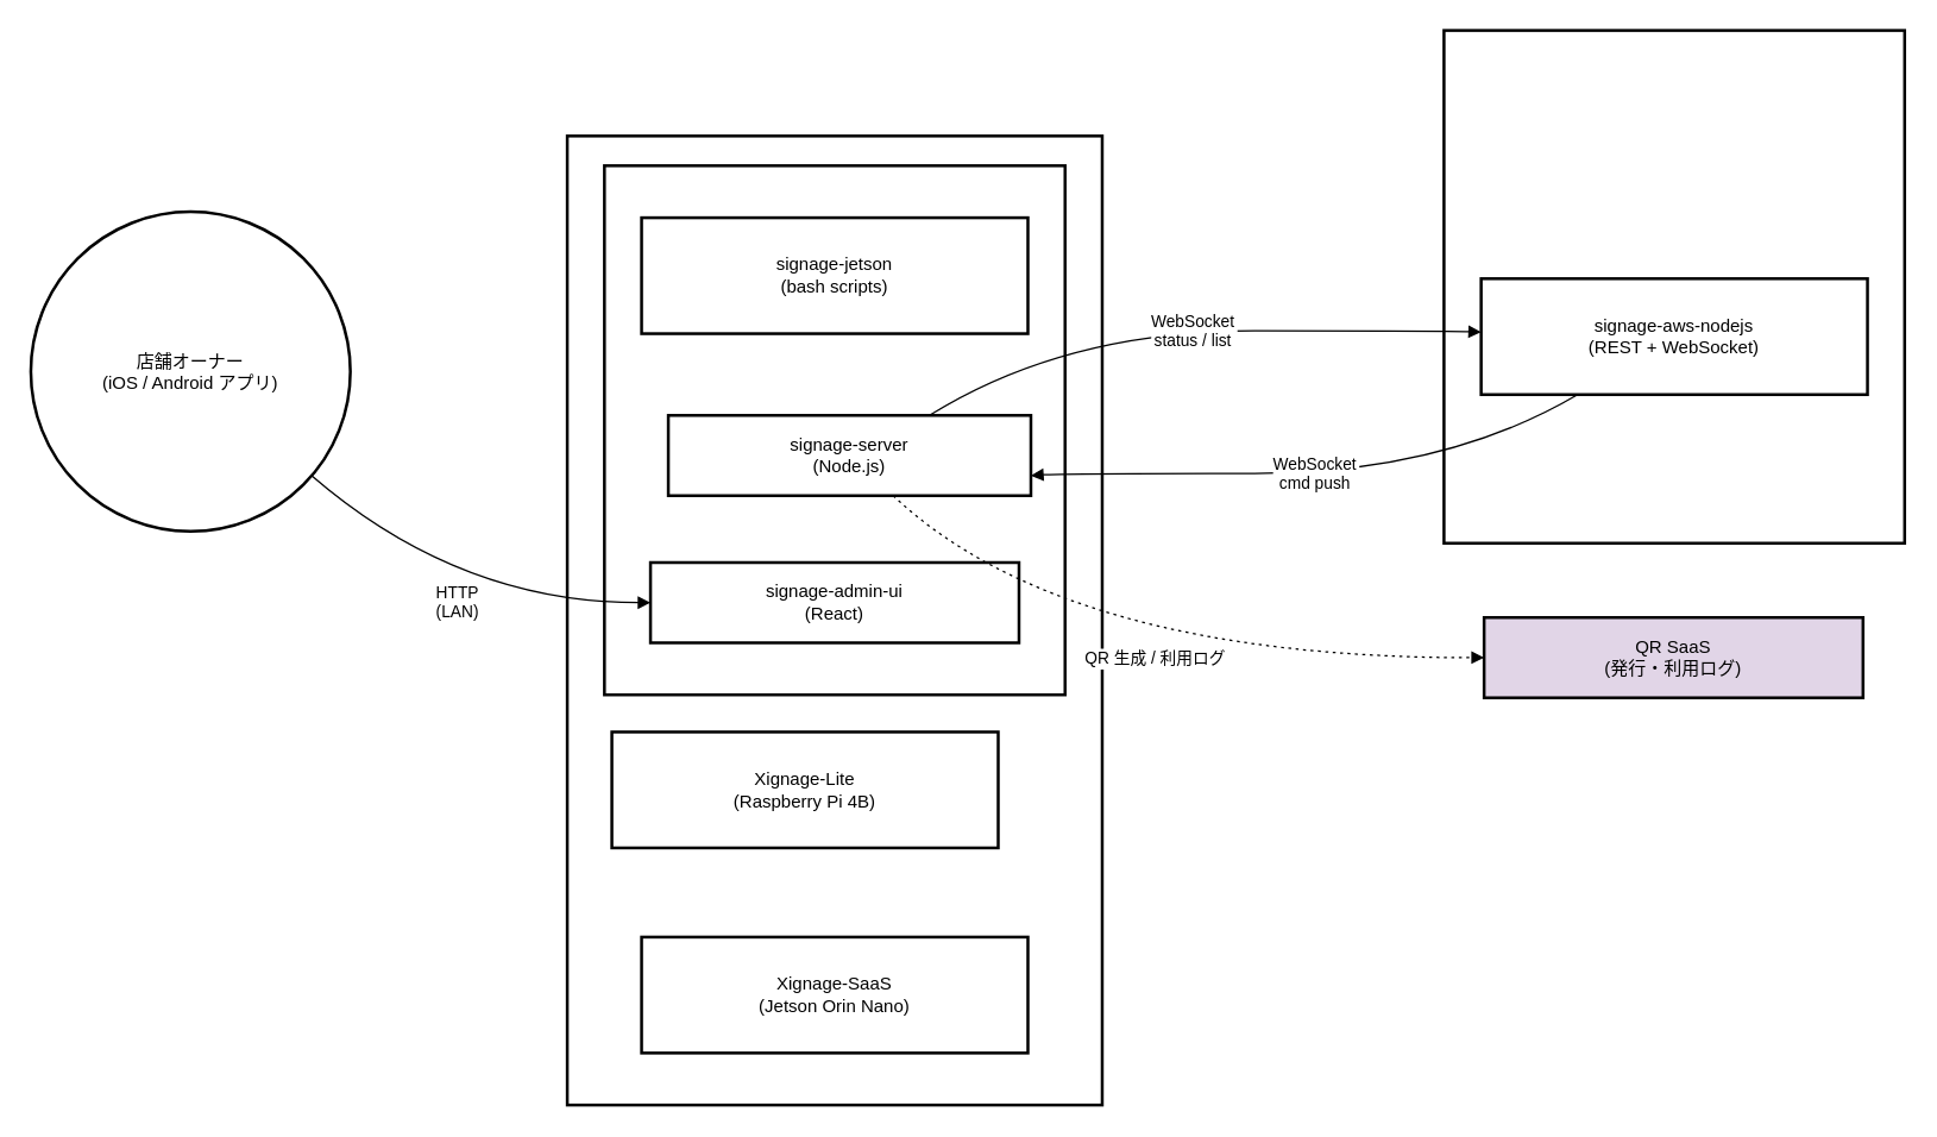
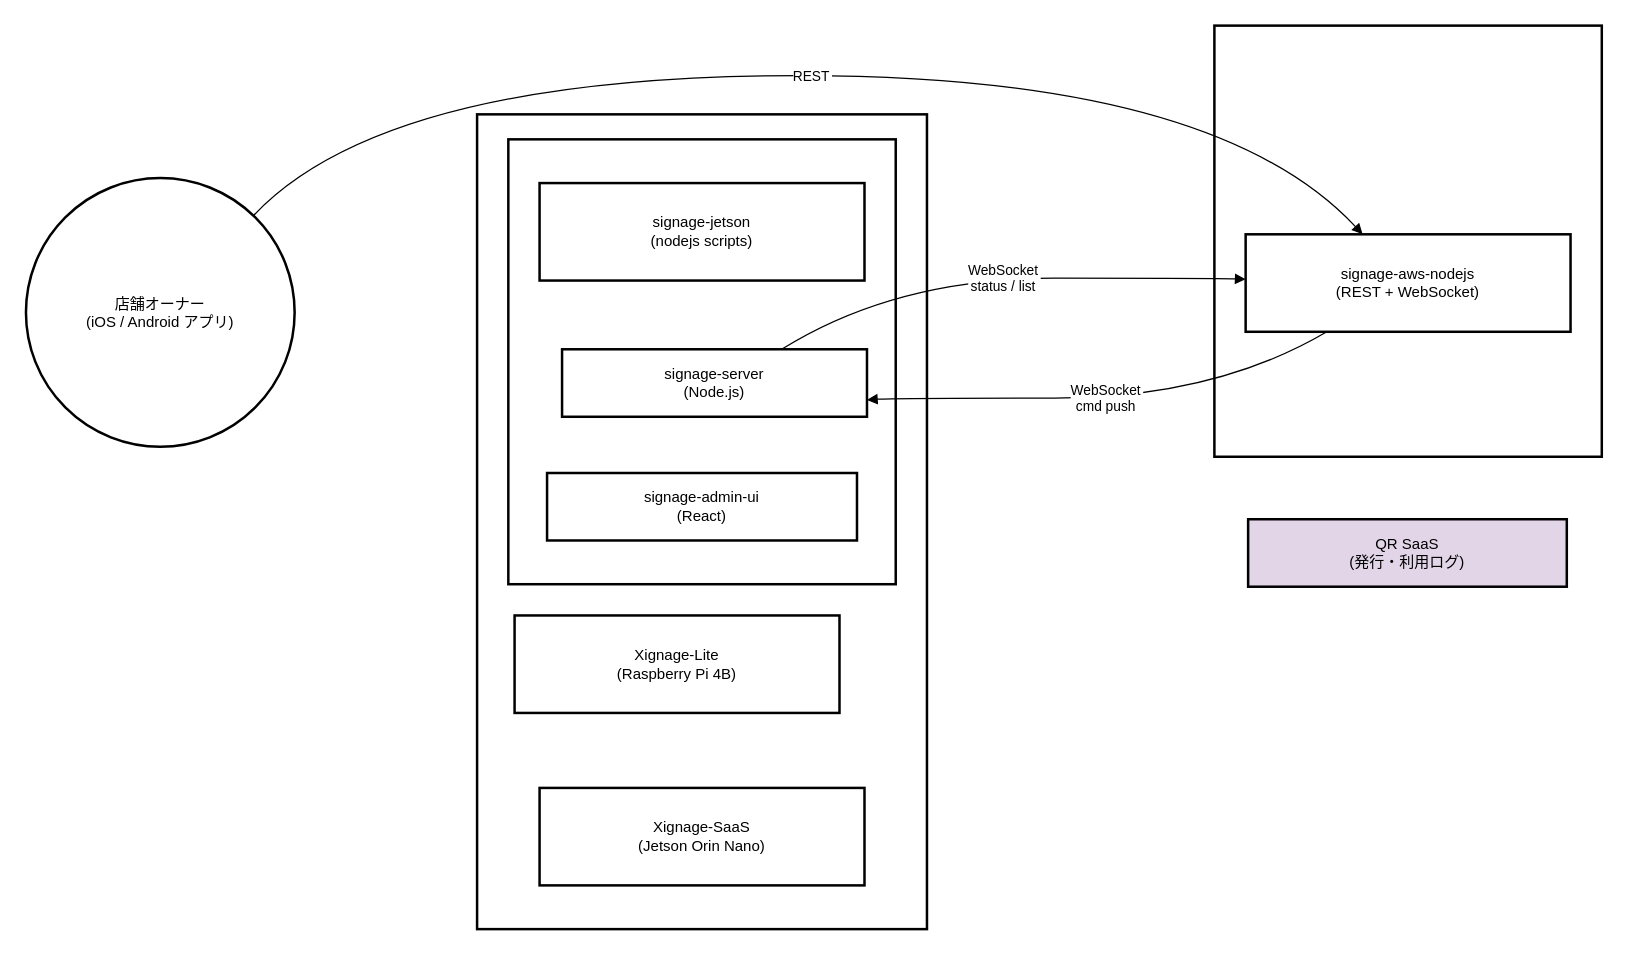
+ <mxCell id="14" value="REST" style="curved=1;startArrow=none;endArrow=block;exitX=0.98;exitY=0;entryX=0.36;entryY=0;rounded=0;" edge="1" parent="1" source="12" target="10"><mxGeometry relative="1" as="geometry"><Array as="points"><mxPoint x="308" y="60" /><mxPoint x="971" y="60" /></Array></mxGeometry></mxCell>
- <mxCell id="7" value="signage-jetson&#10;(bash scripts)" style="whiteSpace=wrap;strokeWidth=2;" vertex="1" parent="1"><mxGeometry x="431" y="146" width="260" height="78" as="geometry" /></mxCell>
+ <mxCell id="7" value="signage-jetson&#10;(nodejs scripts)" style="whiteSpace=wrap;strokeWidth=2;" vertex="1" parent="1"><mxGeometry x="431" y="146" width="260" height="78" as="geometry" /></mxCell>
- <mxCell id="13" value="HTTP&#10;(LAN)" style="curved=1;startArrow=none;endArrow=block;exitX=1;exitY=0.93;entryX=0;entryY=0.5;rounded=0;" edge="1" parent="1" source="12" target="9"><mxGeometry relative="1" as="geometry"><Array as="points"><mxPoint x="308" y="405" /></Array></mxGeometry></mxCell>
- <mxCell id="17" value="QR 生成 / 利用ログ" style="curved=1;dashed=1;dashPattern=2 3;startArrow=none;endArrow=block;exitX=0.62;exitY=1;entryX=0;entryY=0.5;rounded=0;" edge="1" parent="1" source="8" target="11"><mxGeometry relative="1" as="geometry"><Array as="points"><mxPoint x="716" y="442" /></Array></mxGeometry></mxCell>
